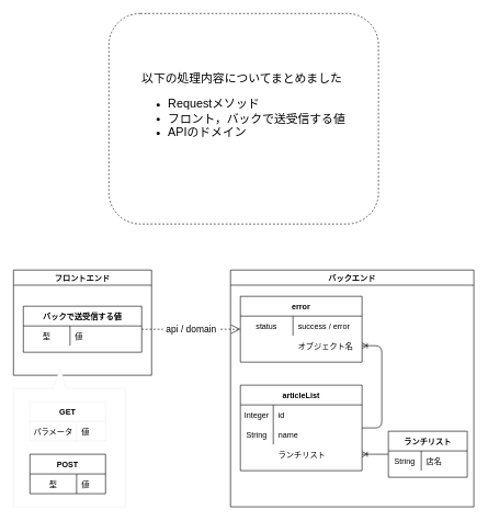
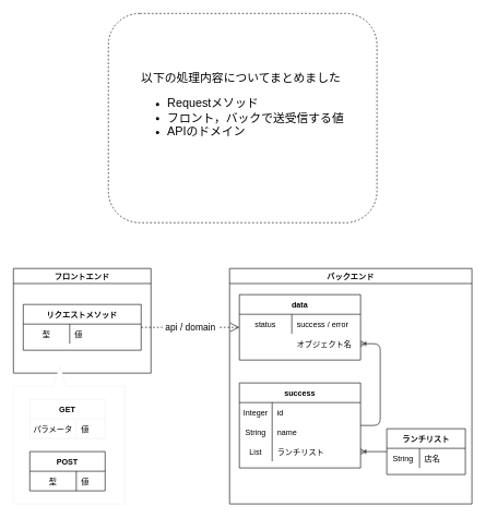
- <mxCell id="4" value="error" style="shape=table;startSize=30;container=1;collapsible=1;childLayout=tableLayout;fixedRows=1;rowLines=0;fontStyle=1;align=center;resizeLast=1;" parent="3" vertex="1"><mxGeometry x="15" y="40" width="185" height="100" as="geometry" /></mxCell>
+ <mxCell id="4" value="data" style="shape=table;startSize=30;container=1;collapsible=1;childLayout=tableLayout;fixedRows=1;rowLines=0;fontStyle=1;align=center;resizeLast=1;" parent="3" vertex="1"><mxGeometry x="15" y="40" width="185" height="100" as="geometry" /></mxCell>
- <mxCell id="28" value="バックで送受信する値" style="shape=table;startSize=30;container=1;collapsible=1;childLayout=tableLayout;fixedRows=1;rowLines=0;fontStyle=1;align=center;resizeLast=1;" parent="27" vertex="1"><mxGeometry x="15" y="55" width="180" height="70" as="geometry" /></mxCell>
+ <mxCell id="28" value="リクエストメソッド" style="shape=table;startSize=30;container=1;collapsible=1;childLayout=tableLayout;fixedRows=1;rowLines=0;fontStyle=1;align=center;resizeLast=1;" parent="27" vertex="1"><mxGeometry x="15" y="55" width="180" height="70" as="geometry" /></mxCell>
- <mxCell id="10" value="articleList" style="shape=table;startSize=30;container=1;collapsible=1;childLayout=tableLayout;fixedRows=1;rowLines=0;fontStyle=1;align=center;resizeLast=1;" parent="3" vertex="1"><mxGeometry x="15" y="175" width="185" height="130" as="geometry" /></mxCell>
+ <mxCell id="10" value="success" style="shape=table;startSize=30;container=1;collapsible=1;childLayout=tableLayout;fixedRows=1;rowLines=0;fontStyle=1;align=center;resizeLast=1;" parent="3" vertex="1"><mxGeometry x="15" y="175" width="185" height="130" as="geometry" /></mxCell>
+ <mxCell id="18" value="List" style="shape=partialRectangle;connectable=0;fillColor=none;top=0;left=0;bottom=0;right=0;editable=1;overflow=hidden;" parent="17" vertex="1"><mxGeometry width="50" height="30" as="geometry"><mxRectangle width="50" height="30" as="alternateBounds" /></mxGeometry></mxCell>
